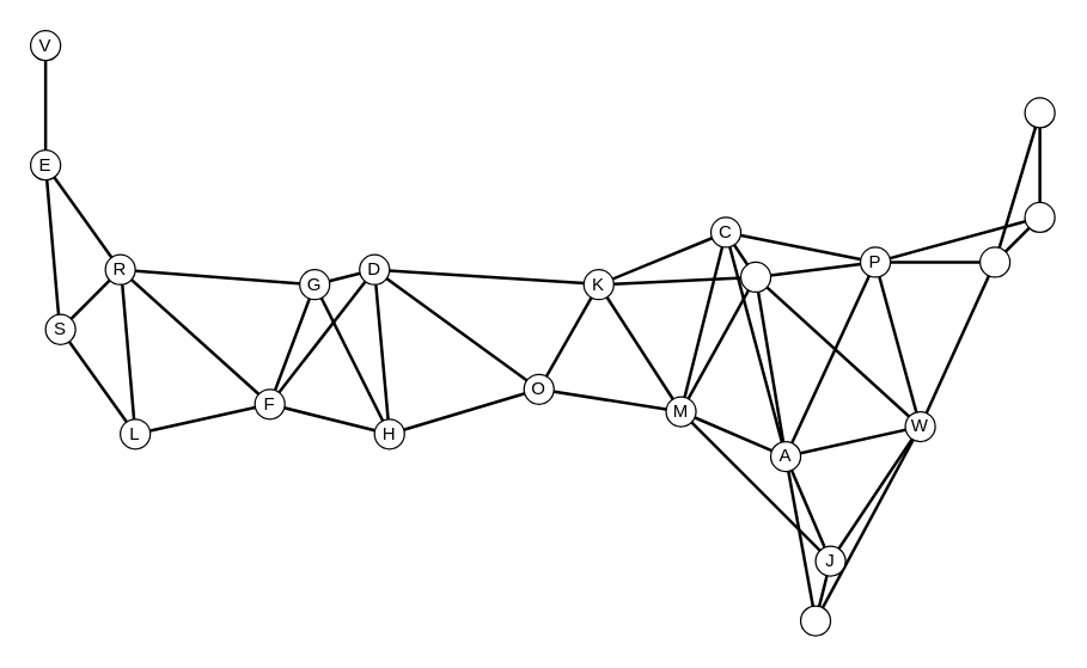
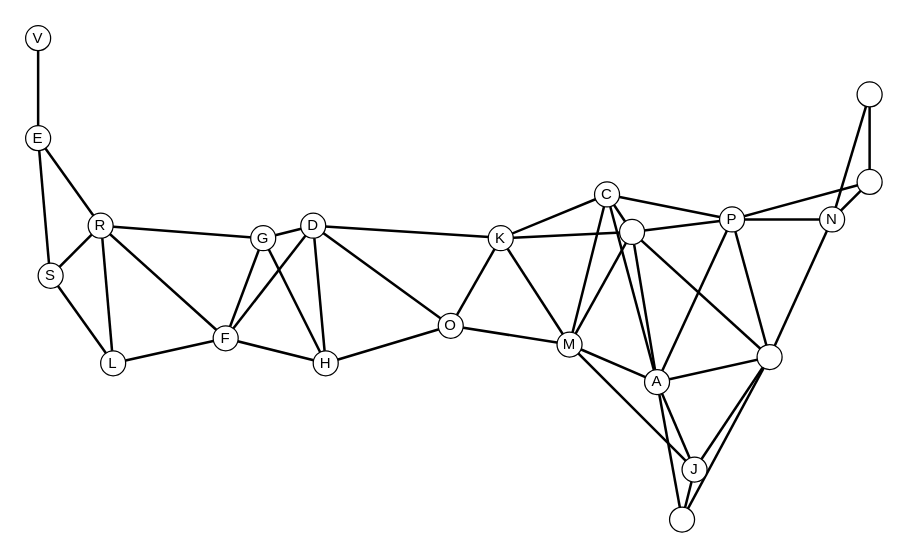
+ <mxCell id="114" value="N" style="text;html=1;strokeColor=none;fillColor=none;align=center;verticalAlign=middle;whiteSpace=wrap;rounded=0;container=0;" parent="112" vertex="1"><mxGeometry width="20" height="20" as="geometry" /></mxCell>
- <mxCell id="74" value="W" style="text;html=1;strokeColor=none;fillColor=none;align=center;verticalAlign=middle;whiteSpace=wrap;rounded=0;container=0;" parent="72" vertex="1"><mxGeometry width="20" height="20" as="geometry" /></mxCell>
